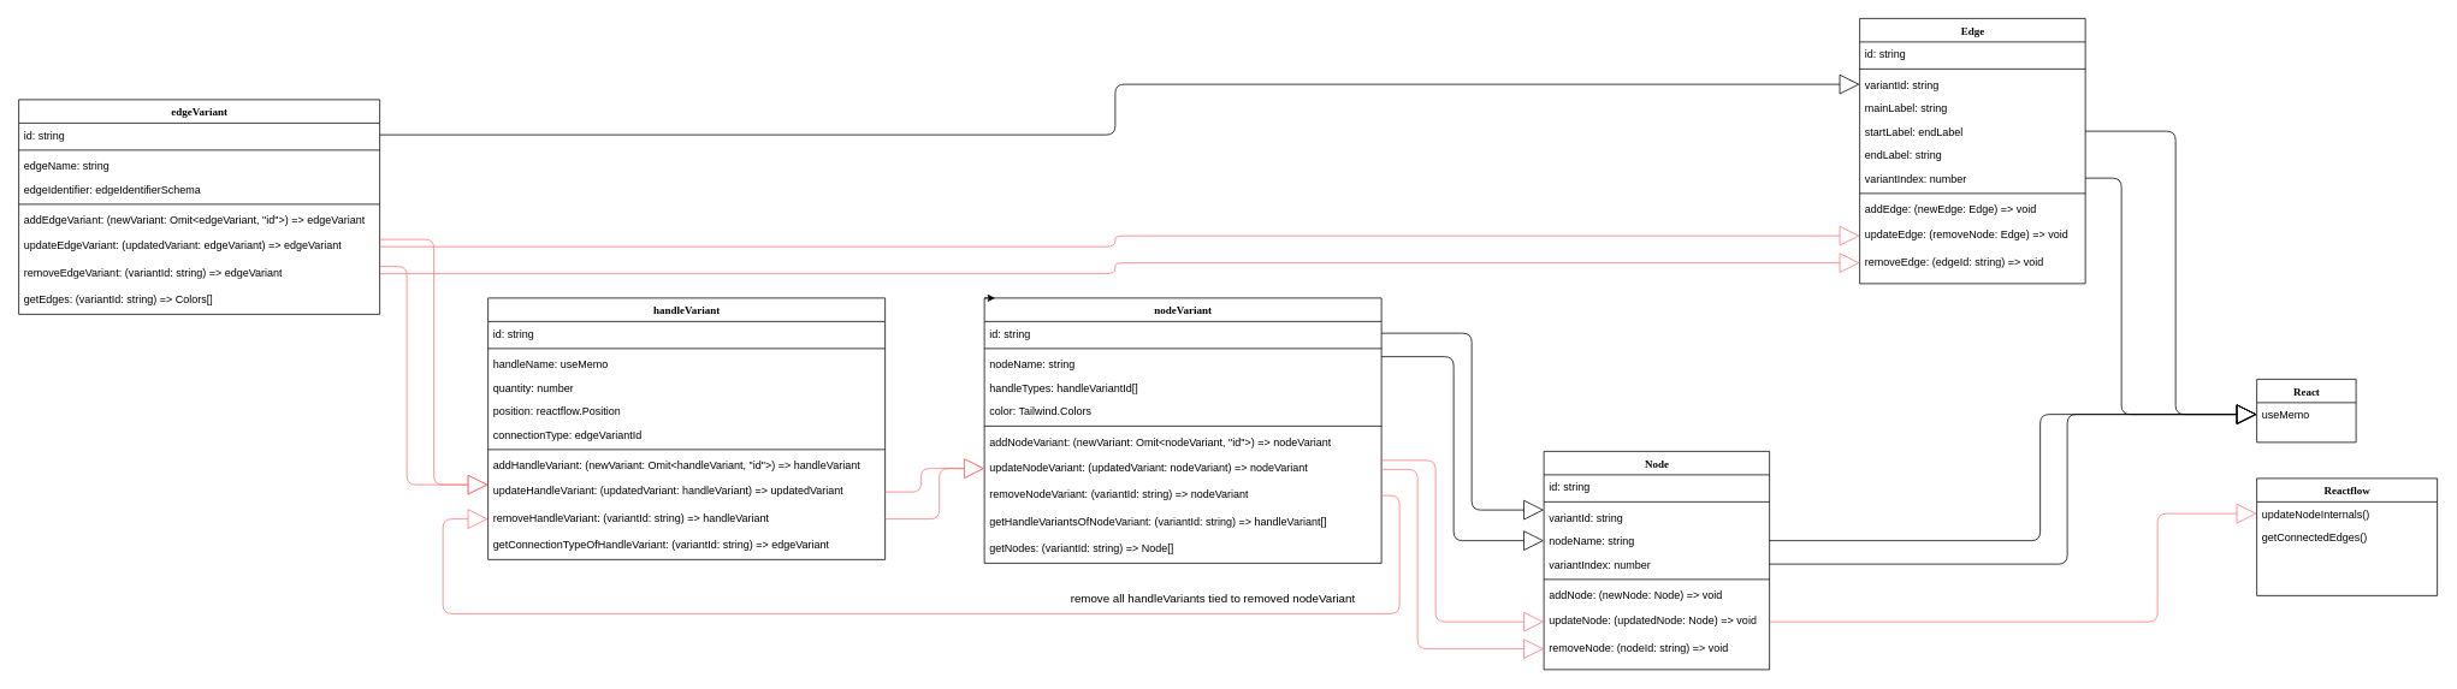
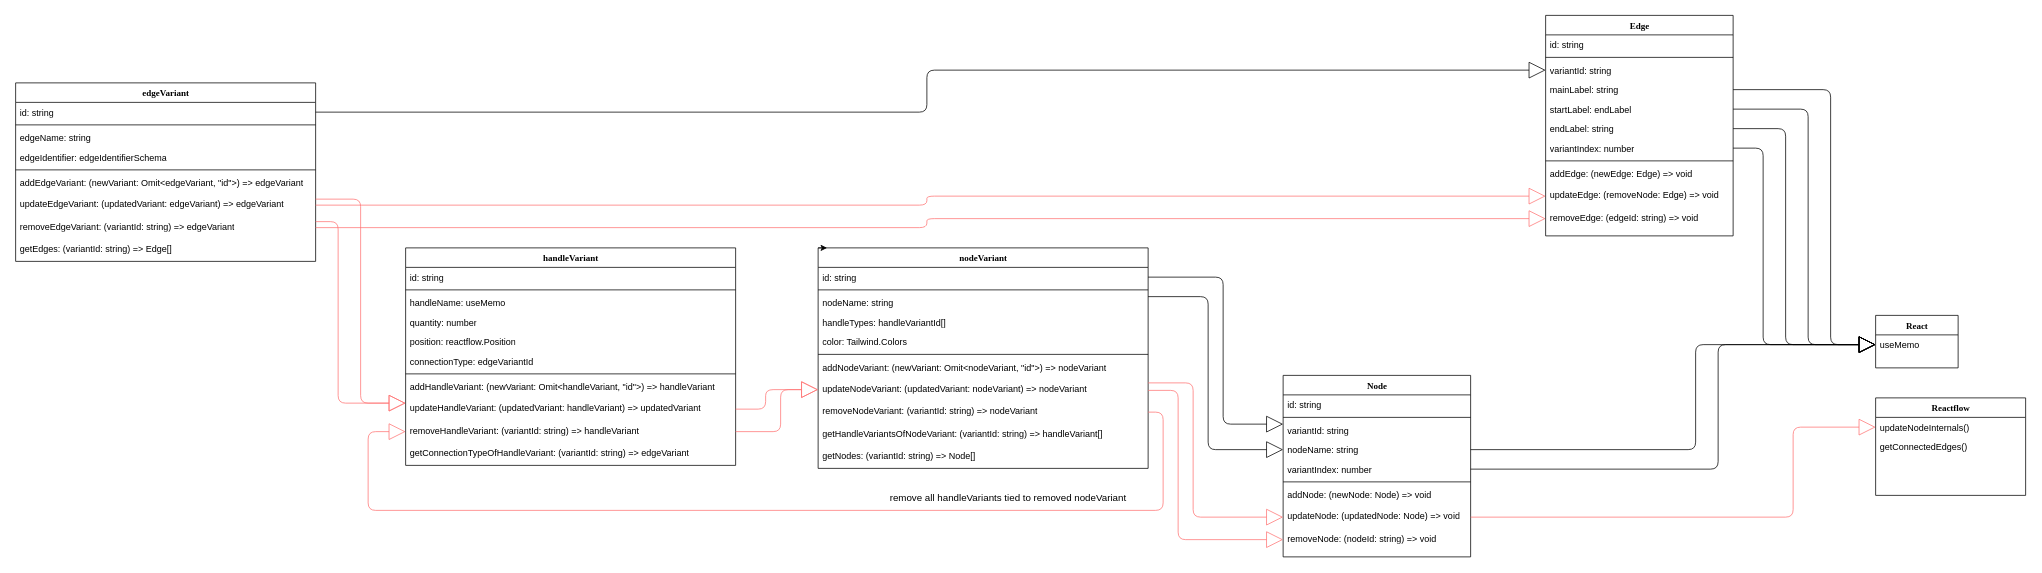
+ <mxCell id="75" value="" style="edgeStyle=orthogonalEdgeStyle;rounded=1;orthogonalLoop=1;jettySize=auto;html=1;endArrow=block;endFill=0;startSize=6;endSize=20;" parent="1" source="60" target="72" edge="1"><mxGeometry relative="1" as="geometry"><mxPoint x="1920" y="609" as="sourcePoint" /><mxPoint x="2560" y="379" as="targetPoint" /><Array as="points"><mxPoint x="2440" y="119" /><mxPoint x="2440" y="459" /></Array></mxGeometry></mxCell>
+ <mxCell id="77" value="" style="edgeStyle=orthogonalEdgeStyle;rounded=1;orthogonalLoop=1;jettySize=auto;html=1;endArrow=block;endFill=0;startSize=6;endSize=20;" parent="1" source="62" target="72" edge="1"><mxGeometry relative="1" as="geometry"><mxPoint x="2320" y="155" as="sourcePoint" /><mxPoint x="2560" y="379" as="targetPoint" /><Array as="points"><mxPoint x="2380" y="171" /><mxPoint x="2380" y="459" /></Array></mxGeometry></mxCell>
- <mxCell id="38" value="getEdges: (variantId: string) =&amp;gt; Colors[]" style="text;html=1;strokeColor=none;fillColor=none;align=left;verticalAlign=top;spacingLeft=4;spacingRight=4;whiteSpace=wrap;overflow=hidden;rotatable=0;points=[[0,0.5],[1,0.5]];portConstraint=eastwest;" parent="29" vertex="1"><mxGeometry y="208" width="400" height="30" as="geometry" /></mxCell>
+ <mxCell id="38" value="getEdges: (variantId: string) =&amp;gt; Edge[]" style="text;html=1;strokeColor=none;fillColor=none;align=left;verticalAlign=top;spacingLeft=4;spacingRight=4;whiteSpace=wrap;overflow=hidden;rotatable=0;points=[[0,0.5],[1,0.5]];portConstraint=eastwest;" parent="29" vertex="1"><mxGeometry y="208" width="400" height="30" as="geometry" /></mxCell>
